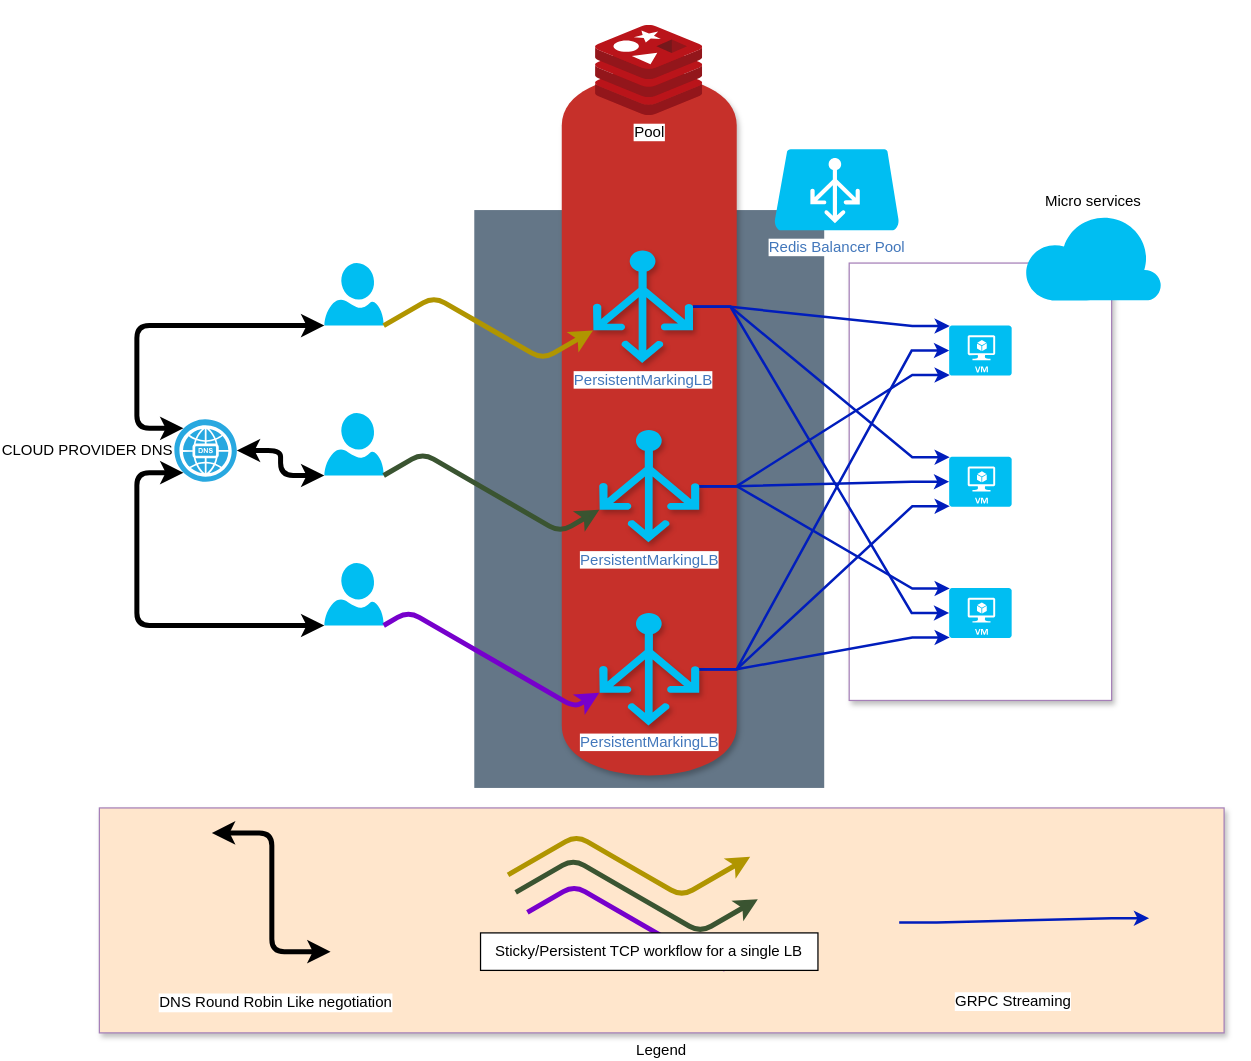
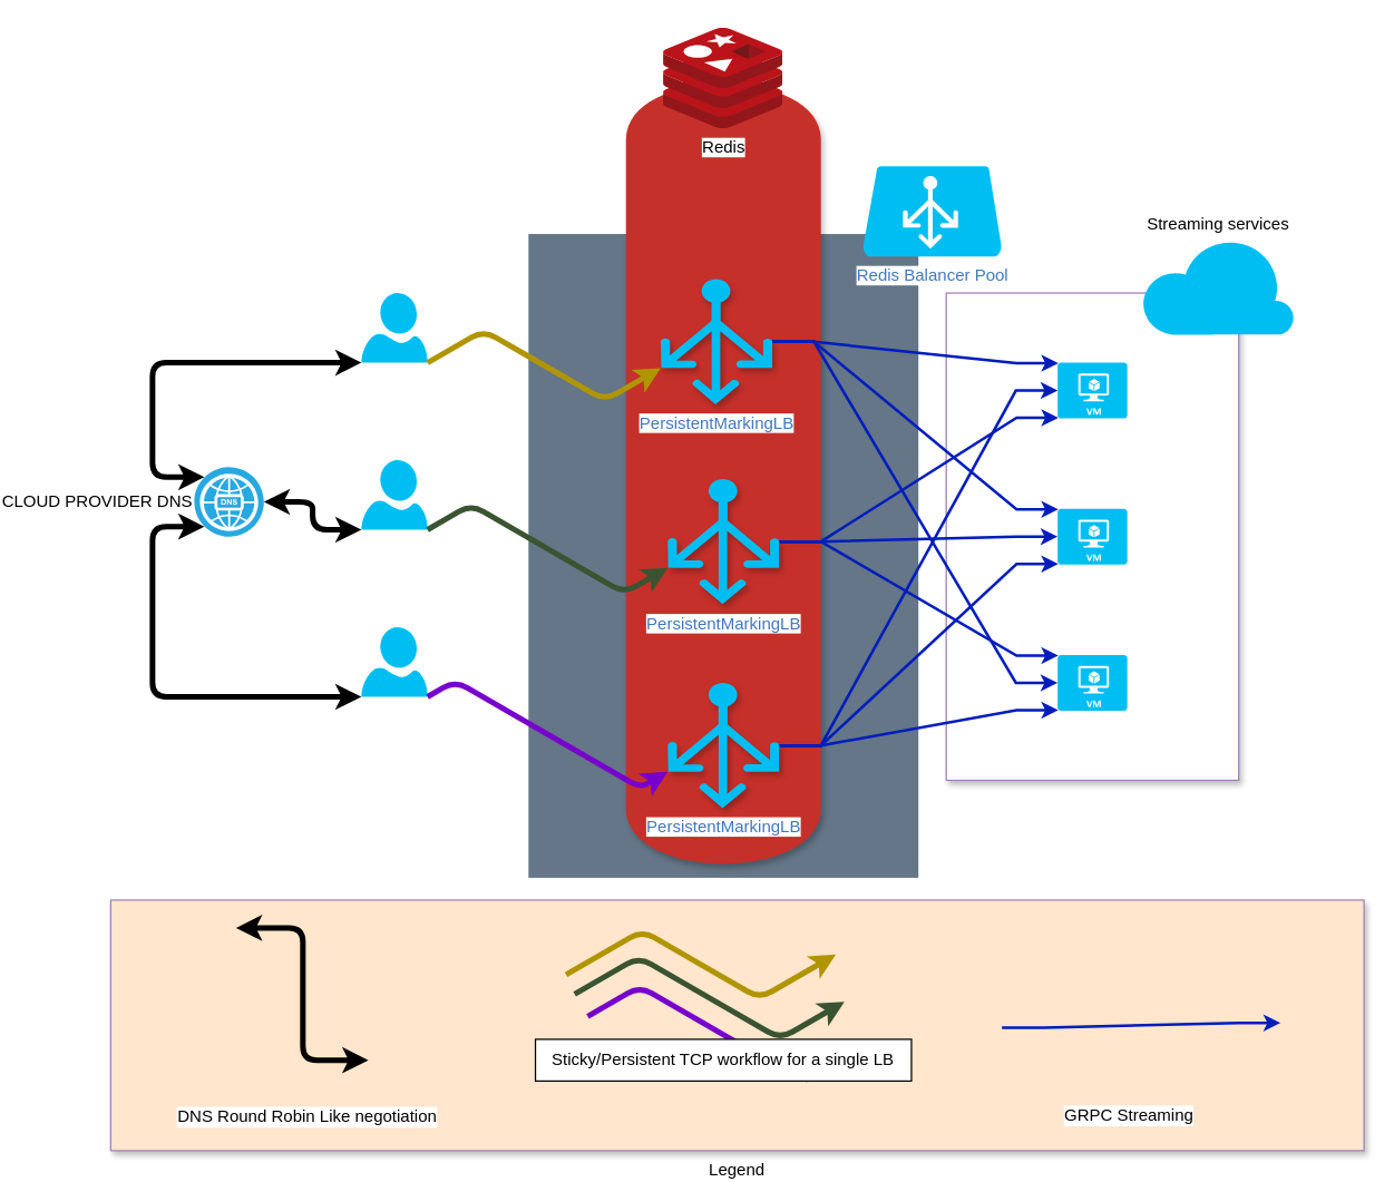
- <mxCell id="39" value="Pool" style="aspect=fixed;html=1;points=[];align=center;image;fontSize=12;image=img/lib/mscae/Cache_Redis_Product.svg;shadow=0;strokeColor=#A680B8;fillColor=#FFFFFF;" parent="1" vertex="1"><mxGeometry x="417.14" width="85.71" height="72" as="geometry" y="20" /></mxCell>
+ <mxCell id="39" value="Redis" style="aspect=fixed;html=1;points=[];align=center;image;fontSize=12;image=img/lib/mscae/Cache_Redis_Product.svg;shadow=0;strokeColor=#A680B8;fillColor=#FFFFFF;" parent="1" vertex="1"><mxGeometry x="417.14" width="85.71" height="72" as="geometry" y="20" /></mxCell>
- <mxCell id="23" value="Micro services" style="verticalLabelPosition=top;html=1;verticalAlign=bottom;align=center;strokeColor=none;fillColor=#00BEF2;shape=mxgraph.azure.cloud;shadow=0;labelPosition=center;" parent="1" vertex="1"><mxGeometry x="760" y="170" width="110" height="70" as="geometry" /></mxCell>
+ <mxCell id="23" value="Streaming services" style="verticalLabelPosition=top;html=1;verticalAlign=bottom;align=center;strokeColor=none;fillColor=#00BEF2;shape=mxgraph.azure.cloud;shadow=0;labelPosition=center;" parent="1" vertex="1"><mxGeometry x="760" y="170" width="110" height="70" as="geometry" /></mxCell>
